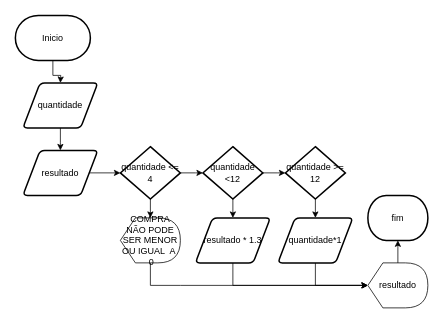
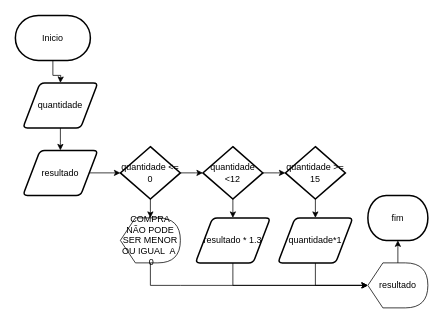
- <mxCell id="10" value="quantidade &amp;lt;= 4" style="strokeWidth=2;html=1;shape=mxgraph.flowchart.decision;whiteSpace=wrap;" vertex="1" parent="1"><mxGeometry x="160" y="195" width="80" height="70" as="geometry" /></mxCell>
+ <mxCell id="10" value="quantidade &amp;lt;= 0" style="strokeWidth=2;html=1;shape=mxgraph.flowchart.decision;whiteSpace=wrap;" vertex="1" parent="1"><mxGeometry x="160" y="195" width="80" height="70" as="geometry" /></mxCell>
- <mxCell id="17" value="quantidade &amp;gt;= 12" style="strokeWidth=2;html=1;shape=mxgraph.flowchart.decision;whiteSpace=wrap;" vertex="1" parent="1"><mxGeometry x="380" y="195" width="80" height="70" as="geometry" /></mxCell>
+ <mxCell id="17" value="quantidade &amp;gt;= 15" style="strokeWidth=2;html=1;shape=mxgraph.flowchart.decision;whiteSpace=wrap;" vertex="1" parent="1"><mxGeometry x="380" y="195" width="80" height="70" as="geometry" /></mxCell>
